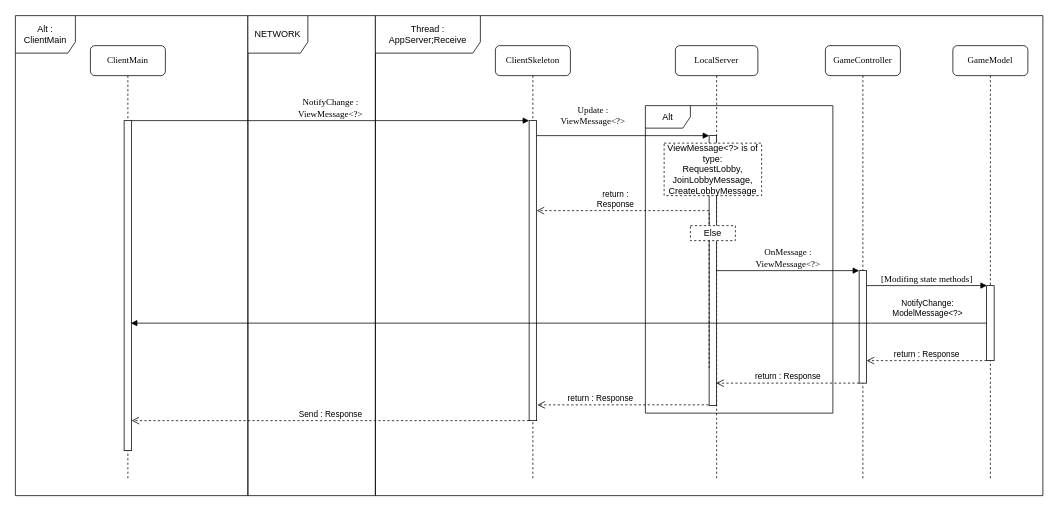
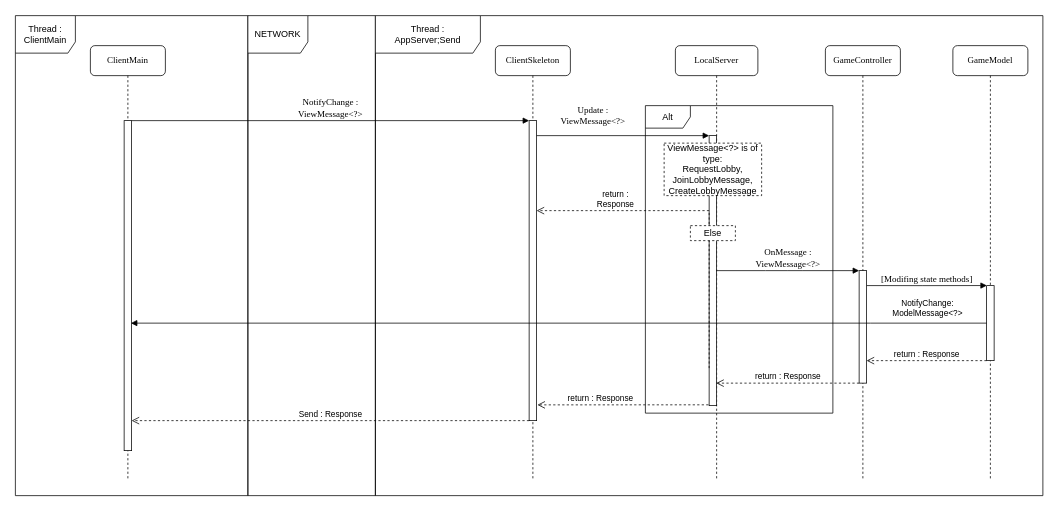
- <mxCell id="25" value="Alt :&lt;br&gt;ClientMain" style="shape=umlFrame;whiteSpace=wrap;html=1;pointerEvents=0;width=80;height=50;" vertex="1" parent="1"><mxGeometry y="20" width="310" height="640" as="geometry" x="20" /></mxCell>
+ <mxCell id="25" value="Thread :&lt;br&gt;ClientMain" style="shape=umlFrame;whiteSpace=wrap;html=1;pointerEvents=0;width=80;height=50;" vertex="1" parent="1"><mxGeometry y="20" width="310" height="640" as="geometry" x="20" /></mxCell>
- <mxCell id="27" value="Thread :&lt;br&gt;AppServer;Receive" style="shape=umlFrame;whiteSpace=wrap;html=1;pointerEvents=0;width=140;height=50;" vertex="1" parent="1"><mxGeometry x="500" y="20" width="890" height="640" as="geometry" /></mxCell>
+ <mxCell id="27" value="Thread :&lt;br&gt;AppServer;Send" style="shape=umlFrame;whiteSpace=wrap;html=1;pointerEvents=0;width=140;height=50;" vertex="1" parent="1"><mxGeometry x="500" y="20" width="890" height="640" as="geometry" /></mxCell>
